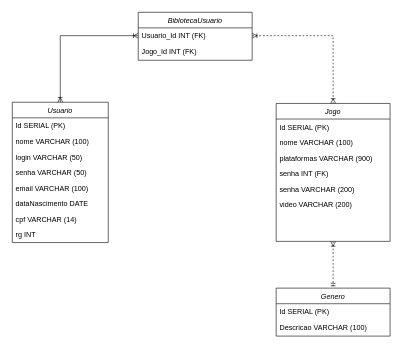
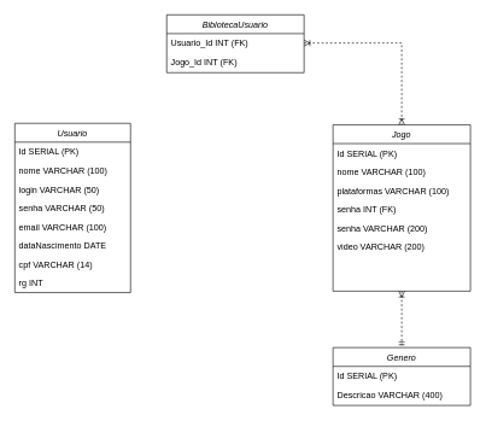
- <mxCell id="26" style="edgeStyle=orthogonalEdgeStyle;rounded=0;orthogonalLoop=1;jettySize=auto;html=1;exitX=0;exitY=0.5;exitDx=0;exitDy=0;startArrow=ERoneToMany;startFill=0;endArrow=ERoneToMany;endFill=0;" edge="1" parent="1" source="3" target="5"><mxGeometry relative="1" as="geometry" /></mxCell>
- <mxCell id="18" value="plataformas VARCHAR (900)" style="text;align=left;verticalAlign=top;spacingLeft=4;spacingRight=4;overflow=hidden;rotatable=0;points=[[0,0.5],[1,0.5]];portConstraint=eastwest;rounded=0;shadow=0;html=0;" vertex="1" parent="15"><mxGeometry y="78" width="190" height="26" as="geometry" /></mxCell>
+ <mxCell id="18" value="plataformas VARCHAR (100)" style="text;align=left;verticalAlign=top;spacingLeft=4;spacingRight=4;overflow=hidden;rotatable=0;points=[[0,0.5],[1,0.5]];portConstraint=eastwest;rounded=0;shadow=0;html=0;" vertex="1" parent="15"><mxGeometry y="78" width="190" height="26" as="geometry" /></mxCell>
- <mxCell id="24" value="Descricao VARCHAR (100)" style="text;align=left;verticalAlign=top;spacingLeft=4;spacingRight=4;overflow=hidden;rotatable=0;points=[[0,0.5],[1,0.5]];portConstraint=eastwest;rounded=0;shadow=0;html=0;" vertex="1" parent="22"><mxGeometry y="52" width="190" height="26" as="geometry" /></mxCell>
+ <mxCell id="24" value="Descricao VARCHAR (400)" style="text;align=left;verticalAlign=top;spacingLeft=4;spacingRight=4;overflow=hidden;rotatable=0;points=[[0,0.5],[1,0.5]];portConstraint=eastwest;rounded=0;shadow=0;html=0;" vertex="1" parent="22"><mxGeometry y="52" width="190" height="26" as="geometry" /></mxCell>
